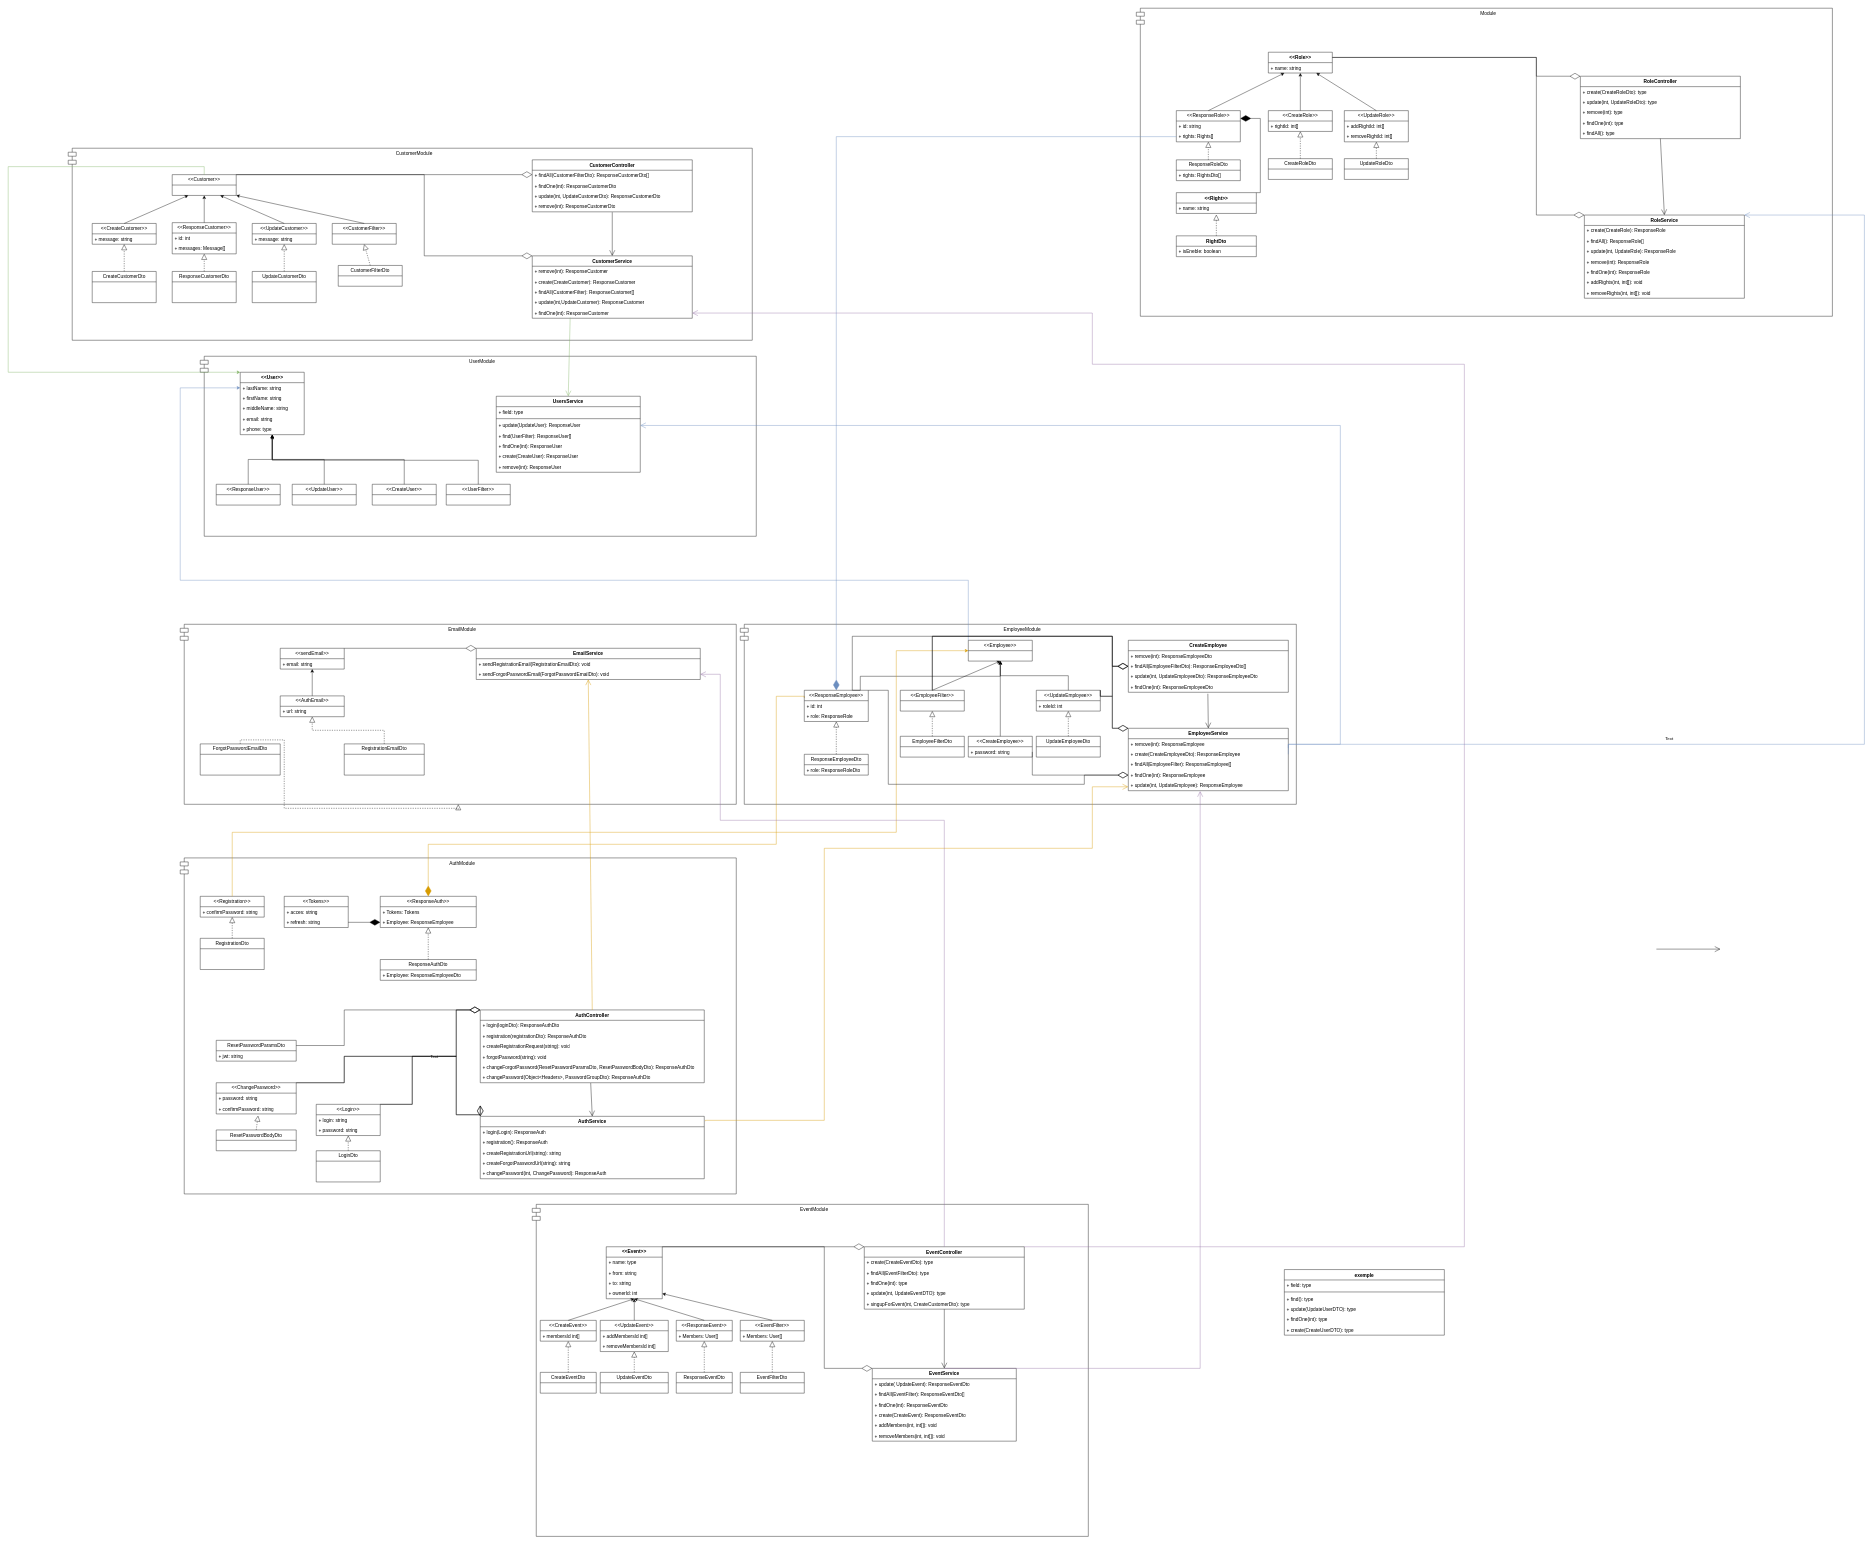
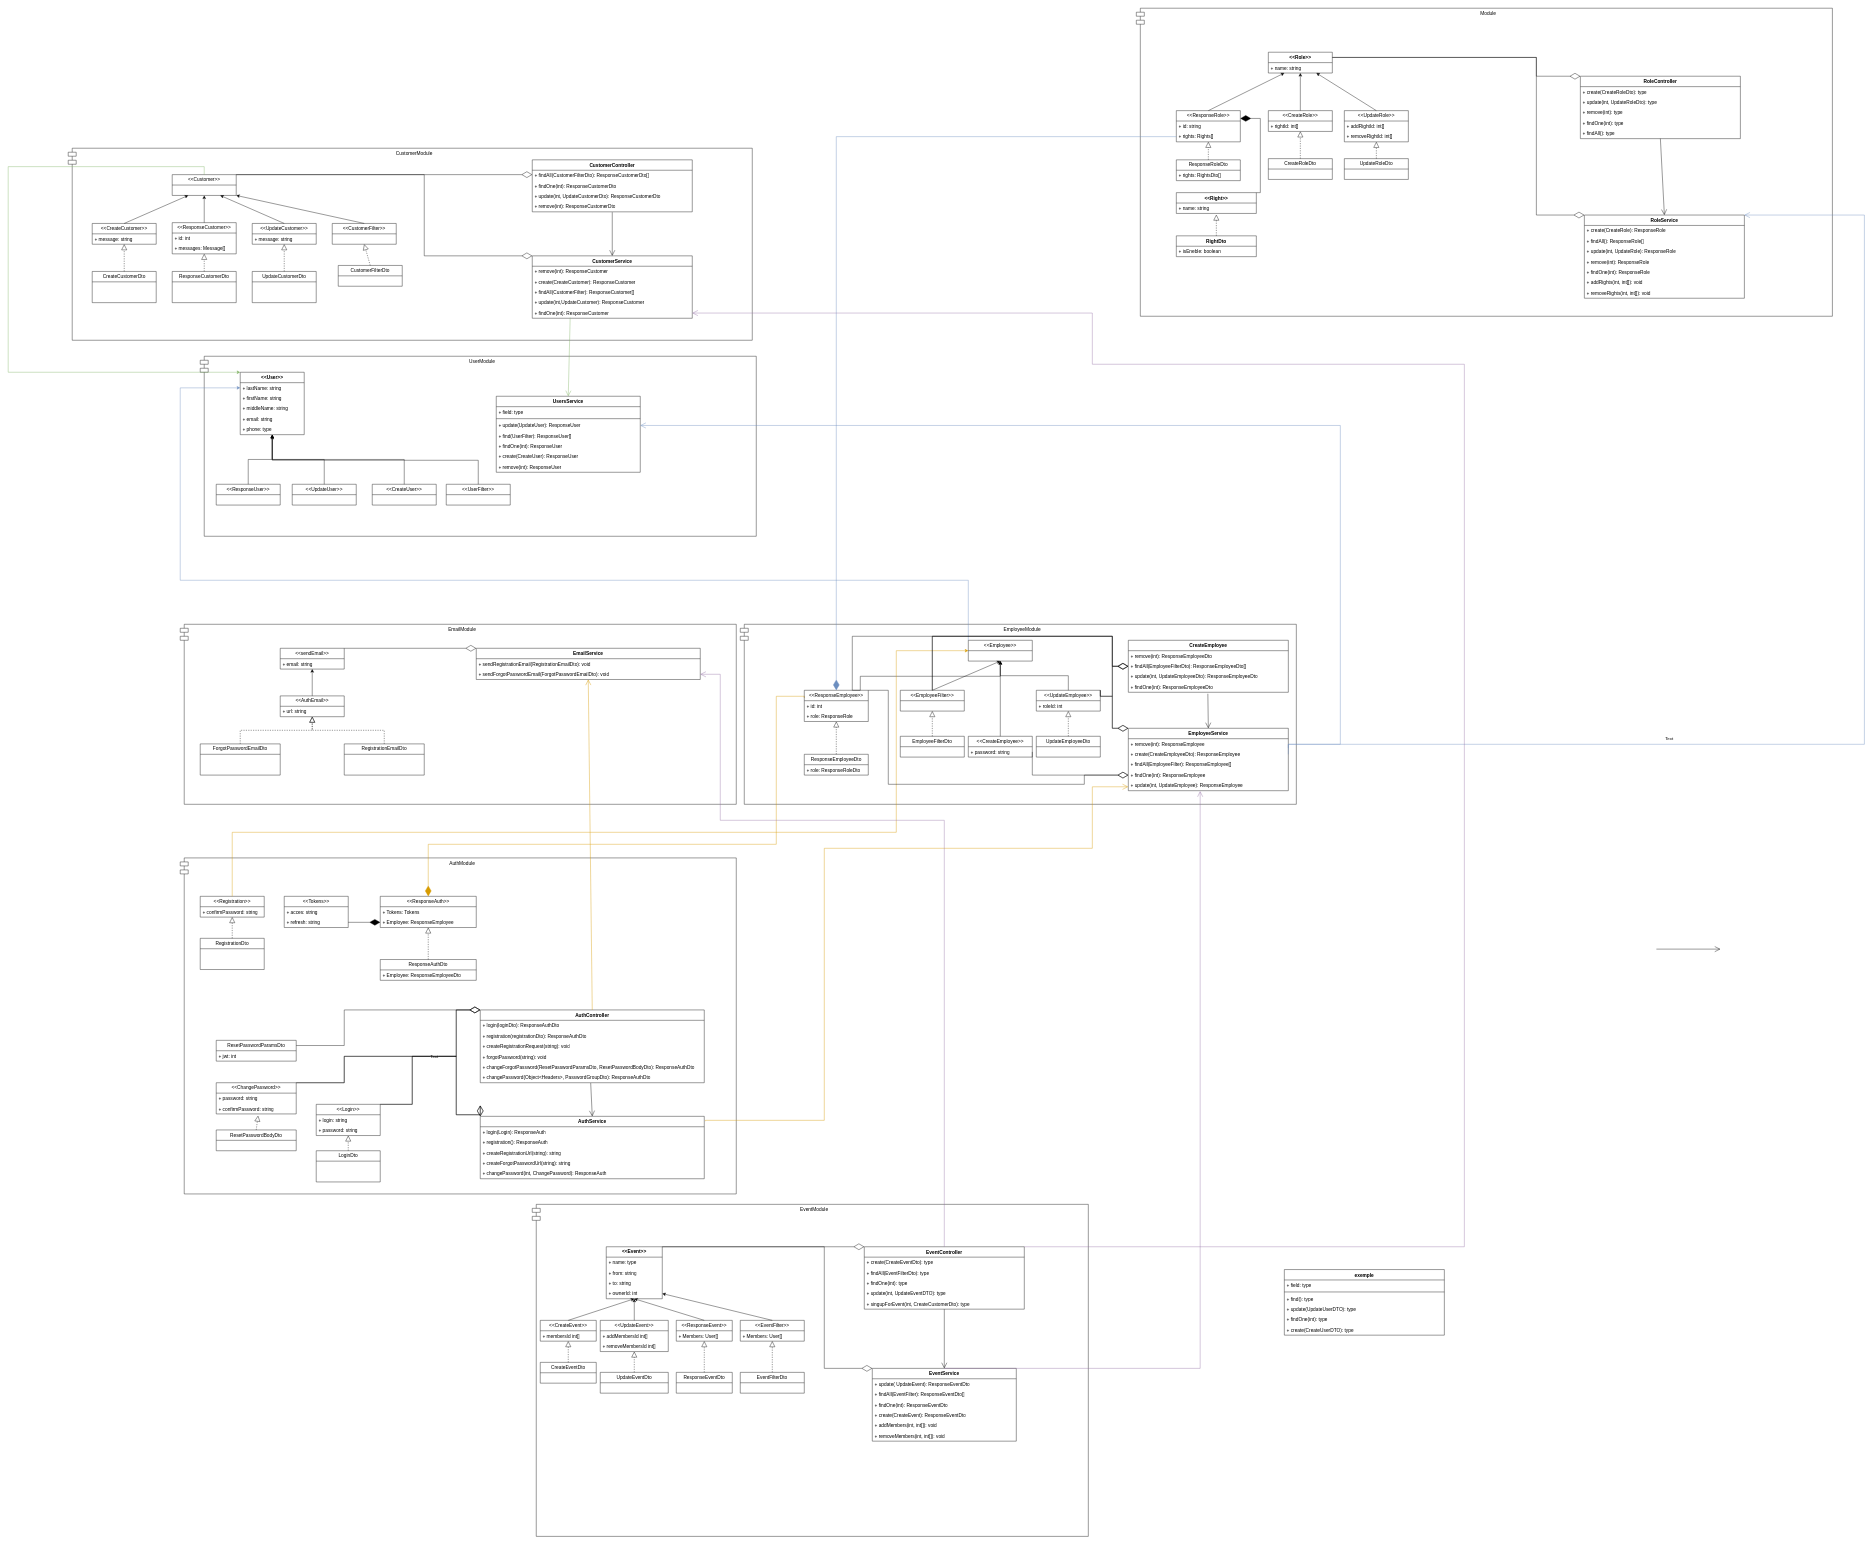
- <mxCell id="170" value="" style="endArrow=block;dashed=1;endFill=0;endSize=12;html=1;rounded=0;exitX=0.5;exitY=0;exitDx=0;exitDy=0;edgeStyle=orthogonalEdgeStyle;" parent="1" source="163" target="7" edge="1"><mxGeometry width="160" relative="1" as="geometry"><mxPoint x="349.66" y="2271" as="sourcePoint" /><mxPoint x="349.66" y="2190" as="targetPoint" /></mxGeometry></mxCell>
+ <mxCell id="170" value="" style="endArrow=block;dashed=1;endFill=0;endSize=12;html=1;rounded=0;exitX=0.5;exitY=0;exitDx=0;exitDy=0;entryX=0.5;entryY=1;entryDx=0;entryDy=0;edgeStyle=orthogonalEdgeStyle;" parent="1" source="163" target="165" edge="1"><mxGeometry width="160" relative="1" as="geometry"><mxPoint x="349.66" y="2271" as="sourcePoint" /><mxPoint x="349.66" y="2190" as="targetPoint" /></mxGeometry></mxCell>
- <mxCell id="207" value="+ jwt: string" style="text;strokeColor=none;fillColor=none;align=left;verticalAlign=top;spacingLeft=4;spacingRight=4;overflow=hidden;rotatable=0;points=[[0,0.5],[1,0.5]];portConstraint=eastwest;whiteSpace=wrap;html=1;" parent="206" vertex="1"><mxGeometry y="26" width="200" height="26" as="geometry" /></mxCell>
+ <mxCell id="207" value="+ jwt: int" style="text;strokeColor=none;fillColor=none;align=left;verticalAlign=top;spacingLeft=4;spacingRight=4;overflow=hidden;rotatable=0;points=[[0,0.5],[1,0.5]];portConstraint=eastwest;whiteSpace=wrap;html=1;" parent="206" vertex="1"><mxGeometry y="26" width="200" height="26" as="geometry" /></mxCell>
- <mxCell id="264" value="CreateEventDto" style="swimlane;fontStyle=0;childLayout=stackLayout;horizontal=1;startSize=26;fillColor=none;horizontalStack=0;resizeParent=1;resizeParentMax=0;resizeLast=0;collapsible=1;marginBottom=0;whiteSpace=wrap;html=1;" vertex="1" parent="1"><mxGeometry x="1350" y="3430" width="140" height="52" as="geometry" /></mxCell>
+ <mxCell id="264" value="CreateEventDto" style="swimlane;fontStyle=0;childLayout=stackLayout;horizontal=1;startSize=26;fillColor=none;horizontalStack=0;resizeParent=1;resizeParentMax=0;resizeLast=0;collapsible=1;marginBottom=0;whiteSpace=wrap;html=1;" vertex="1" parent="1"><mxGeometry x="1350" y="3405" width="140" height="52" as="geometry" /></mxCell>
